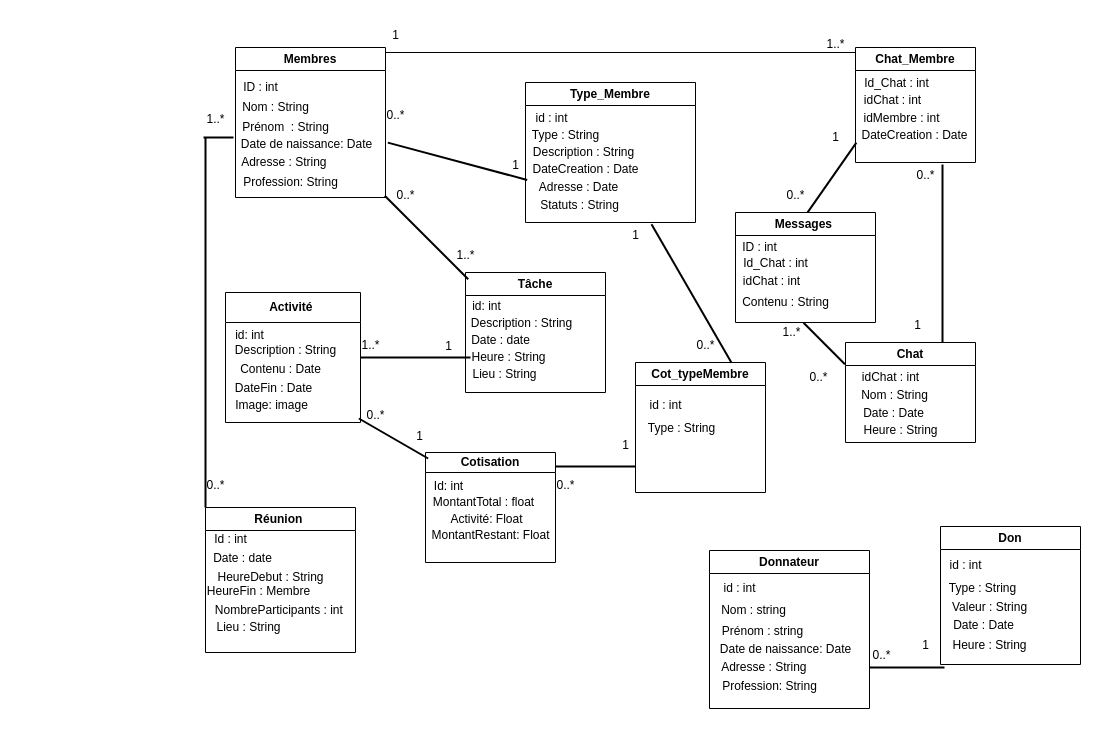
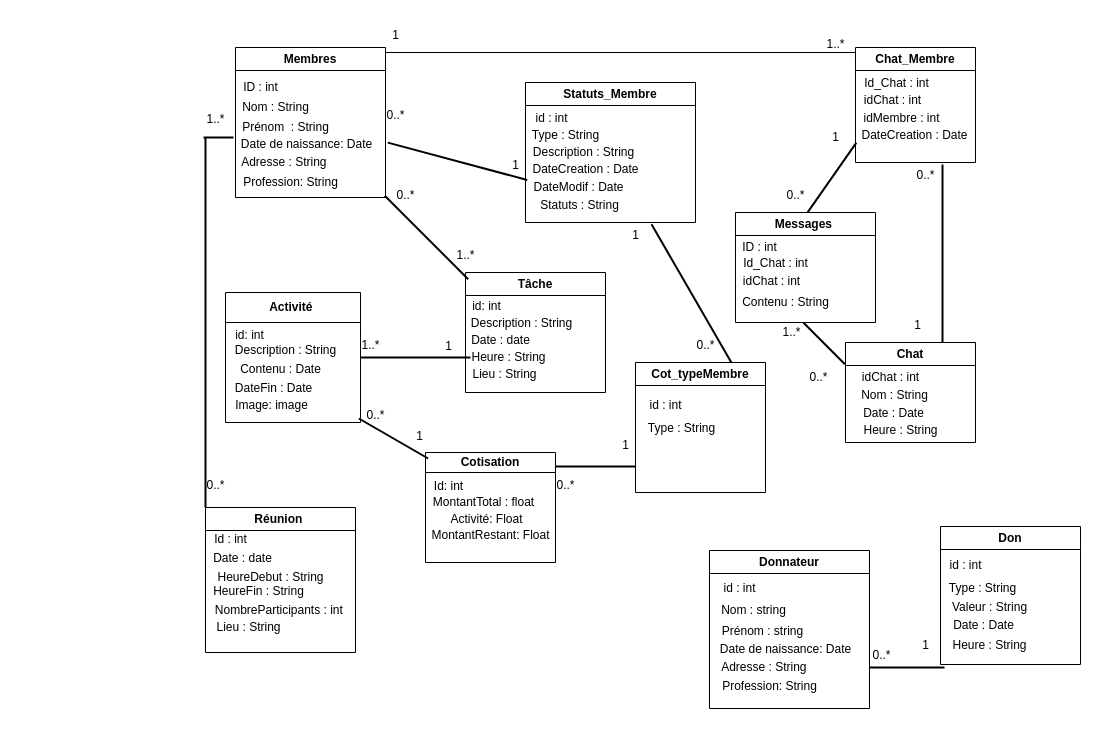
- <mxCell id="7" value="Type_Membre" style="swimlane;whiteSpace=wrap;html=1;" vertex="1" parent="1"><mxGeometry x="525" y="82" width="170" height="140" as="geometry" /></mxCell>
+ <mxCell id="7" value="Statuts_Membre" style="swimlane;whiteSpace=wrap;html=1;" vertex="1" parent="1"><mxGeometry x="525" y="82" width="170" height="140" as="geometry" /></mxCell>
- <mxCell id="26" value="Adresse : Date" style="text;html=1;align=center;verticalAlign=middle;resizable=0;points=[];autosize=1;strokeColor=none;fillColor=none;" vertex="1" parent="1"><mxGeometry x="523" y="172" width="110" height="30" as="geometry" /></mxCell>
+ <mxCell id="26" value="DateModif : Date" style="text;html=1;align=center;verticalAlign=middle;resizable=0;points=[];autosize=1;strokeColor=none;fillColor=none;" vertex="1" parent="1"><mxGeometry x="523" y="172" width="110" height="30" as="geometry" /></mxCell>
- <mxCell id="42" value="HeureFin : Membre" style="text;html=1;align=center;verticalAlign=middle;resizable=0;points=[];autosize=1;strokeColor=none;fillColor=none;" vertex="1" parent="1"><mxGeometry x="203" y="576" width="110" height="30" as="geometry" /></mxCell>
+ <mxCell id="42" value="HeureFin : String" style="text;html=1;align=center;verticalAlign=middle;resizable=0;points=[];autosize=1;strokeColor=none;fillColor=none;" vertex="1" parent="1"><mxGeometry x="203" y="576" width="110" height="30" as="geometry" /></mxCell>
